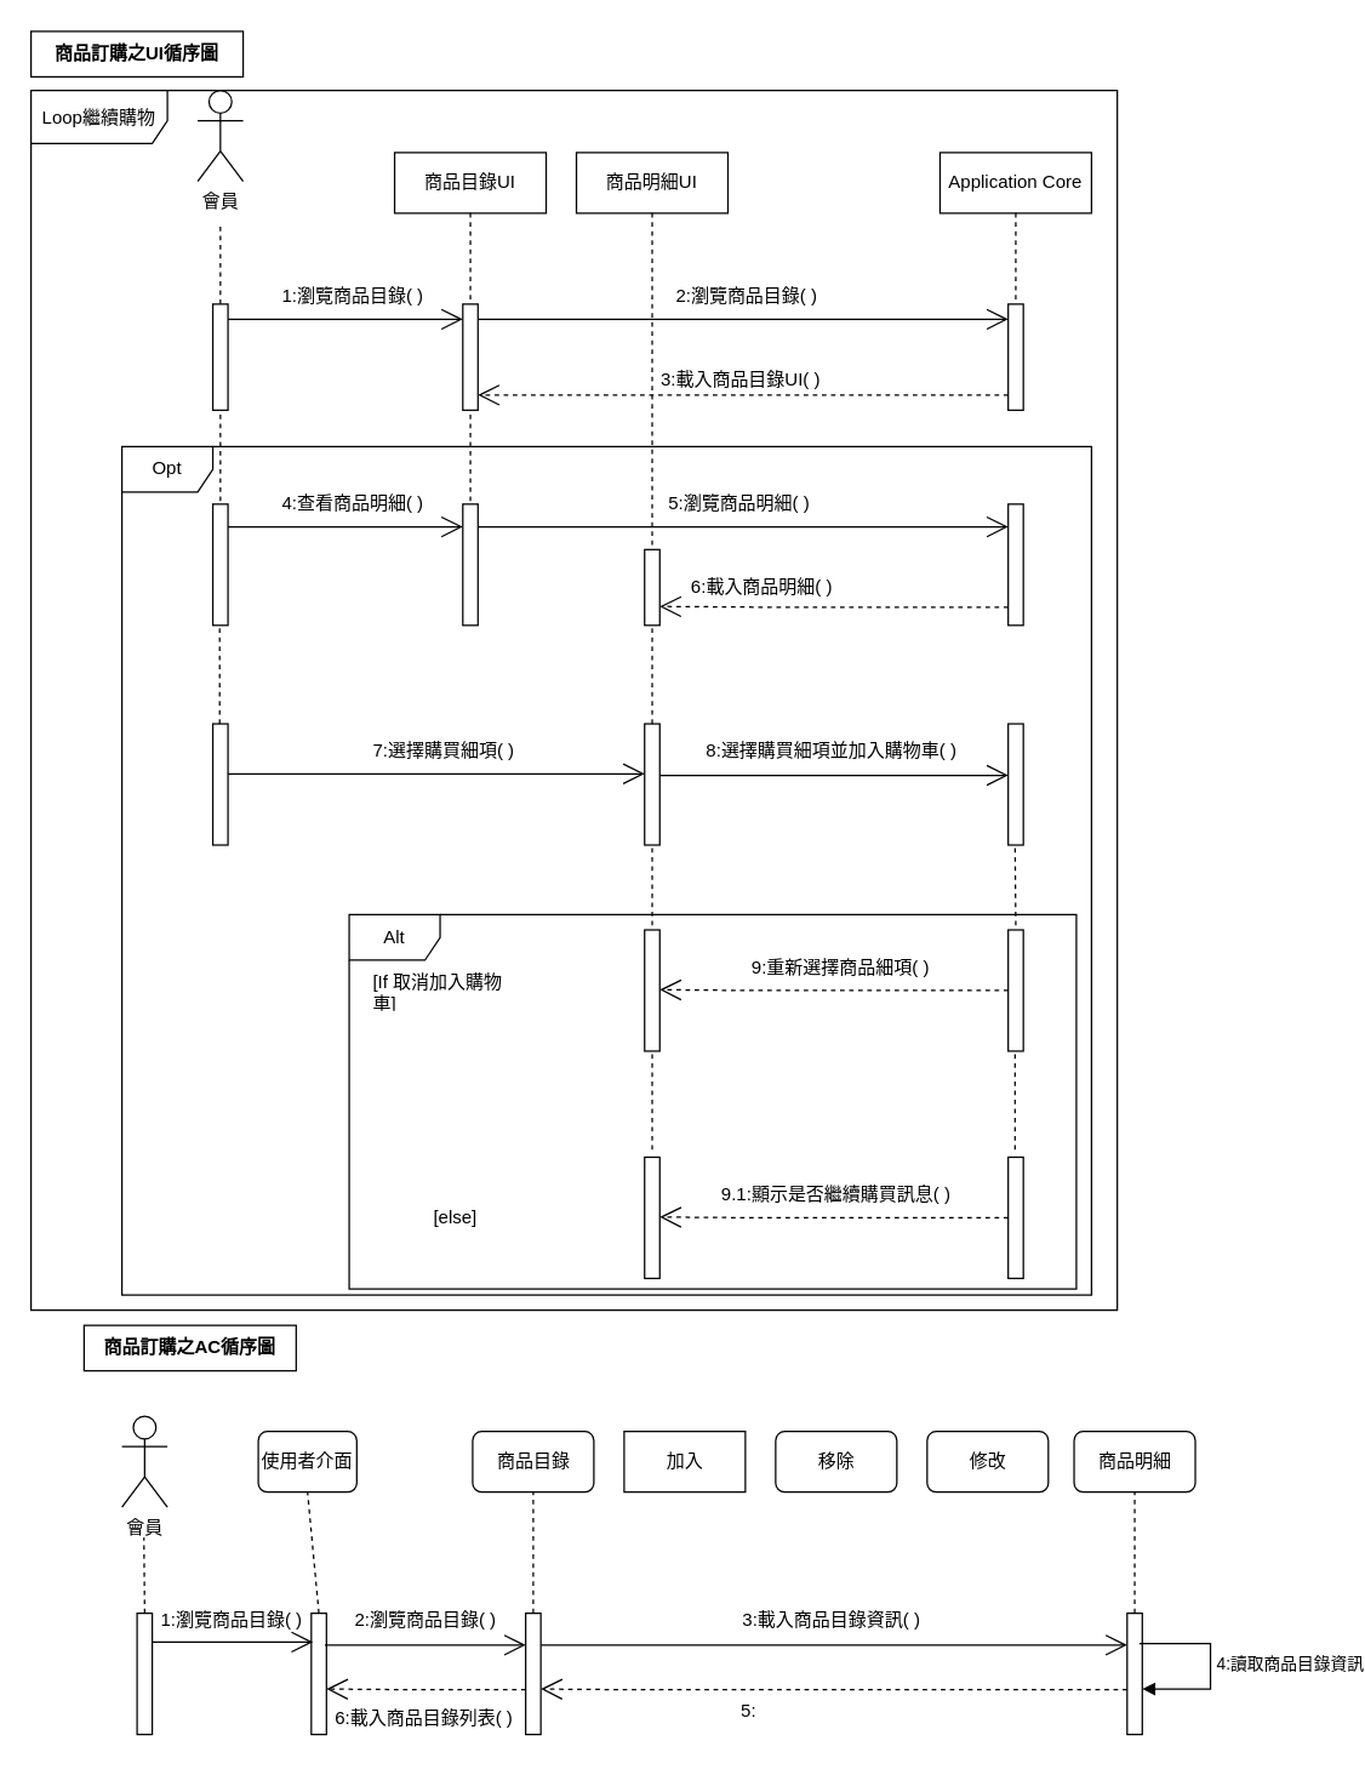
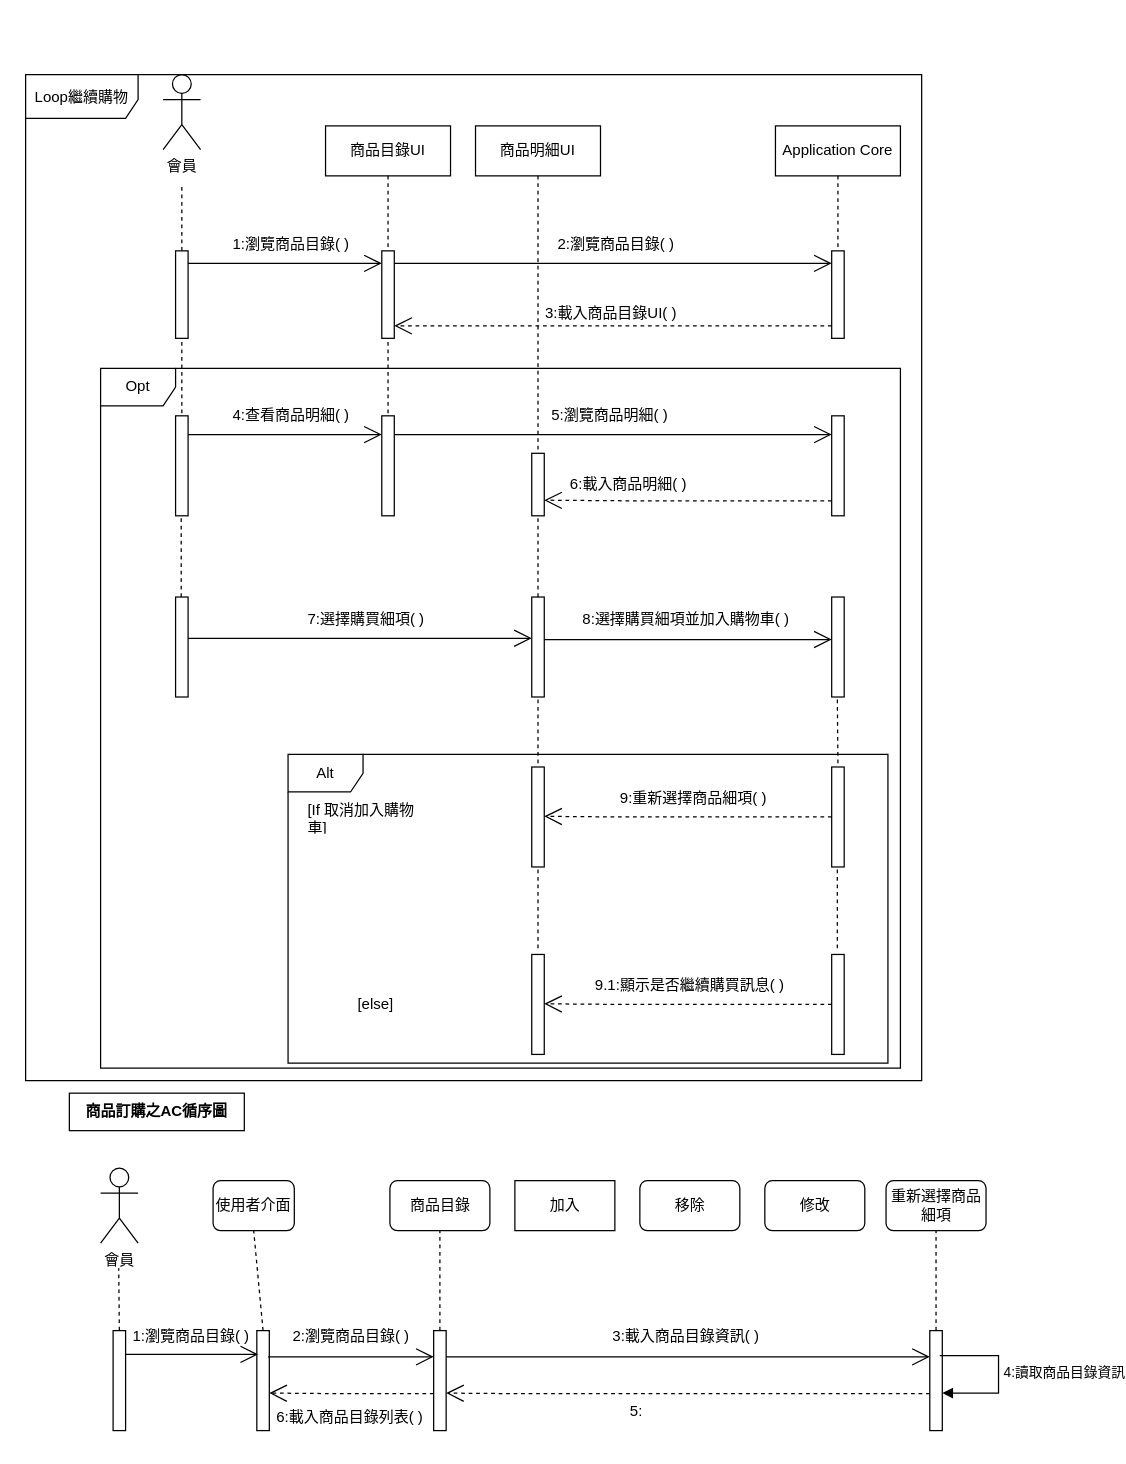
- <mxCell id="3" value="商品訂購之UI循序圖" style="fontStyle=1;whiteSpace=wrap;html=1;" parent="1" vertex="1"><mxGeometry x="20" y="20" width="140" height="30" as="geometry" /></mxCell>
- <mxCell id="62" value="商品明細" style="rounded=1;whiteSpace=wrap;html=1;" vertex="1" parent="1"><mxGeometry x="708.5" y="944" width="80" height="40" as="geometry" /></mxCell>
+ <mxCell id="62" value="重新選擇商品細項" style="rounded=1;whiteSpace=wrap;html=1;" vertex="1" parent="1"><mxGeometry x="708.5" y="944" width="80" height="40" as="geometry" /></mxCell>
- <mxCell id="79" value="5:" style="text;strokeColor=none;fillColor=none;align=left;verticalAlign=middle;spacingLeft=4;spacingRight=4;overflow=hidden;points=[[0,0.5],[1,0.5]];portConstraint=eastwest;rotatable=0;whiteSpace=wrap;html=1;" vertex="1" parent="1"><mxGeometry x="482.5" y="1114" width="135" height="30" as="geometry" /></mxCell>
+ <mxCell id="79" value="5:" style="text;strokeColor=none;fillColor=none;align=left;verticalAlign=middle;spacingLeft=4;spacingRight=4;overflow=hidden;points=[[0,0.5],[1,0.5]];portConstraint=eastwest;rotatable=0;whiteSpace=wrap;html=1;" vertex="1" parent="1"><mxGeometry x="497.5" y="1114" width="135" height="30" as="geometry" /></mxCell>
